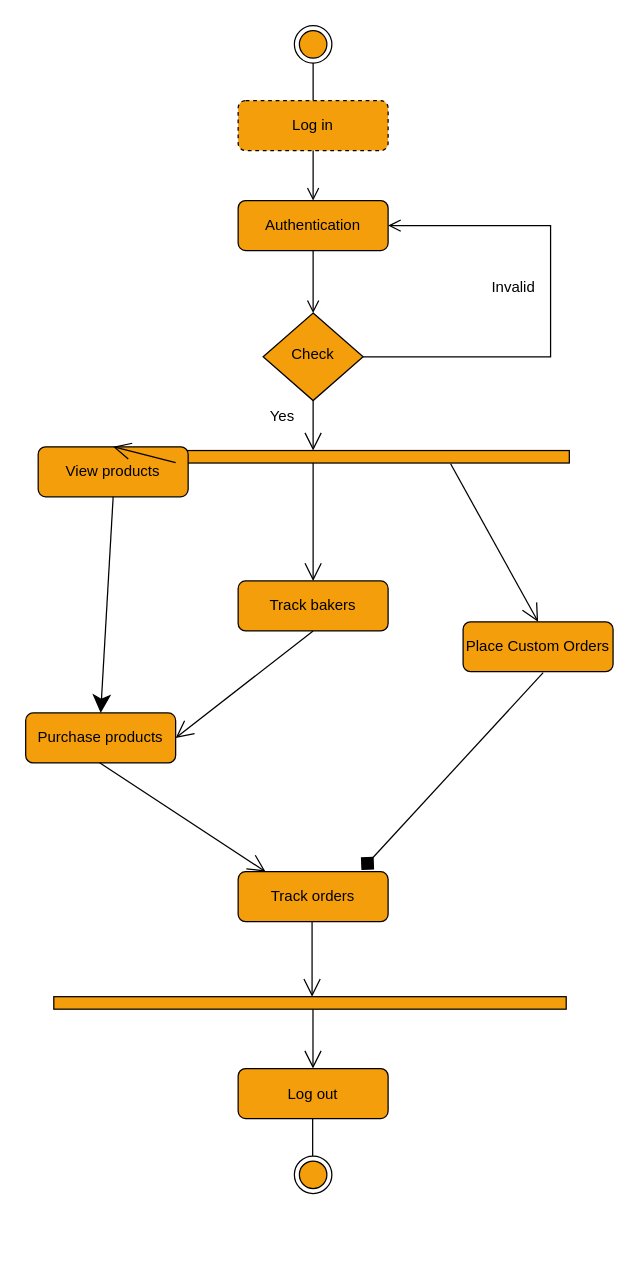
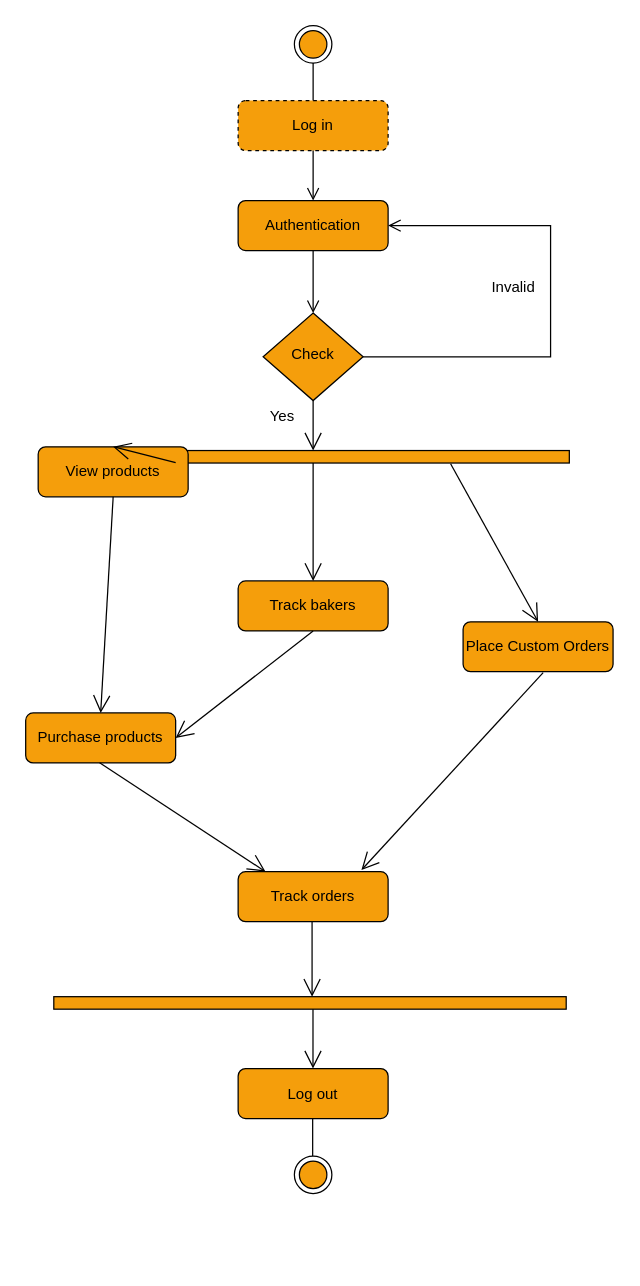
- <mxCell id="15" value="" style="endArrow=classic;endFill=1;endSize=12;html=1;rounded=0;strokeColor=light-dark(#000000,#000000);exitX=0.5;exitY=1;exitDx=0;exitDy=0;entryX=0.5;entryY=0;entryDx=0;entryDy=0;" edge="1" parent="1" source="13" target="16"><mxGeometry width="160" relative="1" as="geometry"><mxPoint x="50" y="512" as="sourcePoint" /><mxPoint x="80" y="567" as="targetPoint" /></mxGeometry></mxCell>
+ <mxCell id="15" value="" style="endArrow=open;endFill=1;endSize=12;html=1;rounded=0;strokeColor=light-dark(#000000,#000000);exitX=0.5;exitY=1;exitDx=0;exitDy=0;entryX=0.5;entryY=0;entryDx=0;entryDy=0;" edge="1" parent="1" source="13" target="16"><mxGeometry width="160" relative="1" as="geometry"><mxPoint x="50" y="512" as="sourcePoint" /><mxPoint x="80" y="567" as="targetPoint" /></mxGeometry></mxCell>
- <mxCell id="21" value="" style="endArrow=diamond;endFill=1;endSize=12;html=1;rounded=0;strokeColor=light-dark(#000000,#000000);exitX=0.534;exitY=1.019;exitDx=0;exitDy=0;exitPerimeter=0;entryX=0.822;entryY=-0.033;entryDx=0;entryDy=0;entryPerimeter=0;" edge="1" parent="1" source="19" target="29"><mxGeometry width="160" relative="1" as="geometry"><mxPoint x="394.98" y="522" as="sourcePoint" /><mxPoint x="408.75" y="671.89" as="targetPoint" /></mxGeometry></mxCell>
+ <mxCell id="21" value="" style="endArrow=open;endFill=1;endSize=12;html=1;rounded=0;strokeColor=light-dark(#000000,#000000);exitX=0.534;exitY=1.019;exitDx=0;exitDy=0;exitPerimeter=0;entryX=0.822;entryY=-0.033;entryDx=0;entryDy=0;entryPerimeter=0;" edge="1" parent="1" source="19" target="29"><mxGeometry width="160" relative="1" as="geometry"><mxPoint x="394.98" y="522" as="sourcePoint" /><mxPoint x="408.75" y="671.89" as="targetPoint" /></mxGeometry></mxCell>
